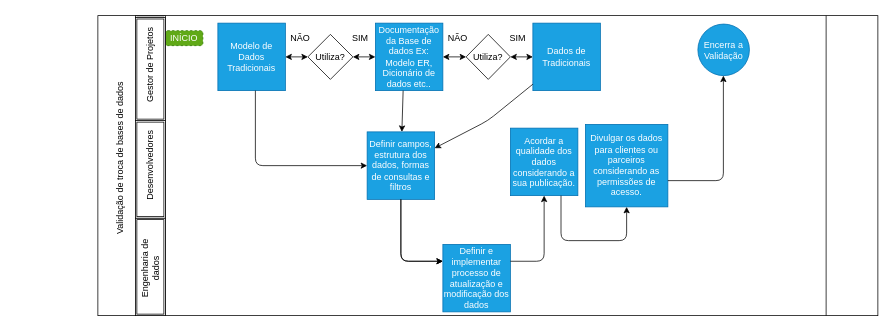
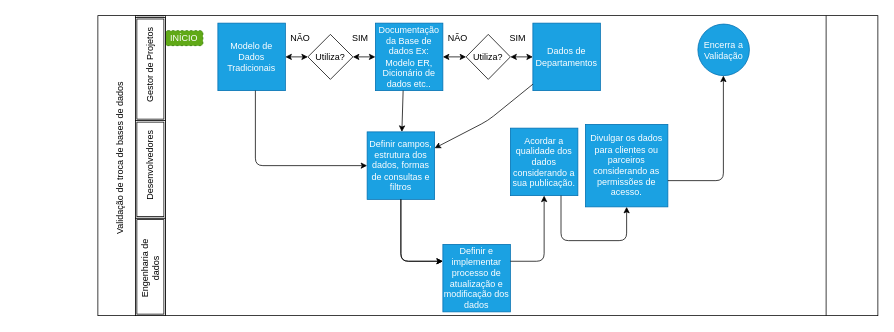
- <mxCell id="7" value="Dados de Tradicionais" style="whiteSpace=wrap;html=1;aspect=fixed;fillColor=#1ba1e2;strokeColor=#006EAF;fontColor=#ffffff;" parent="1" vertex="1"><mxGeometry x="710" y="30" width="90" height="90" as="geometry" /></mxCell>
+ <mxCell id="7" value="Dados de Departamentos" style="whiteSpace=wrap;html=1;aspect=fixed;fillColor=#1ba1e2;strokeColor=#006EAF;fontColor=#ffffff;" parent="1" vertex="1"><mxGeometry x="710" y="30" width="90" height="90" as="geometry" /></mxCell>
